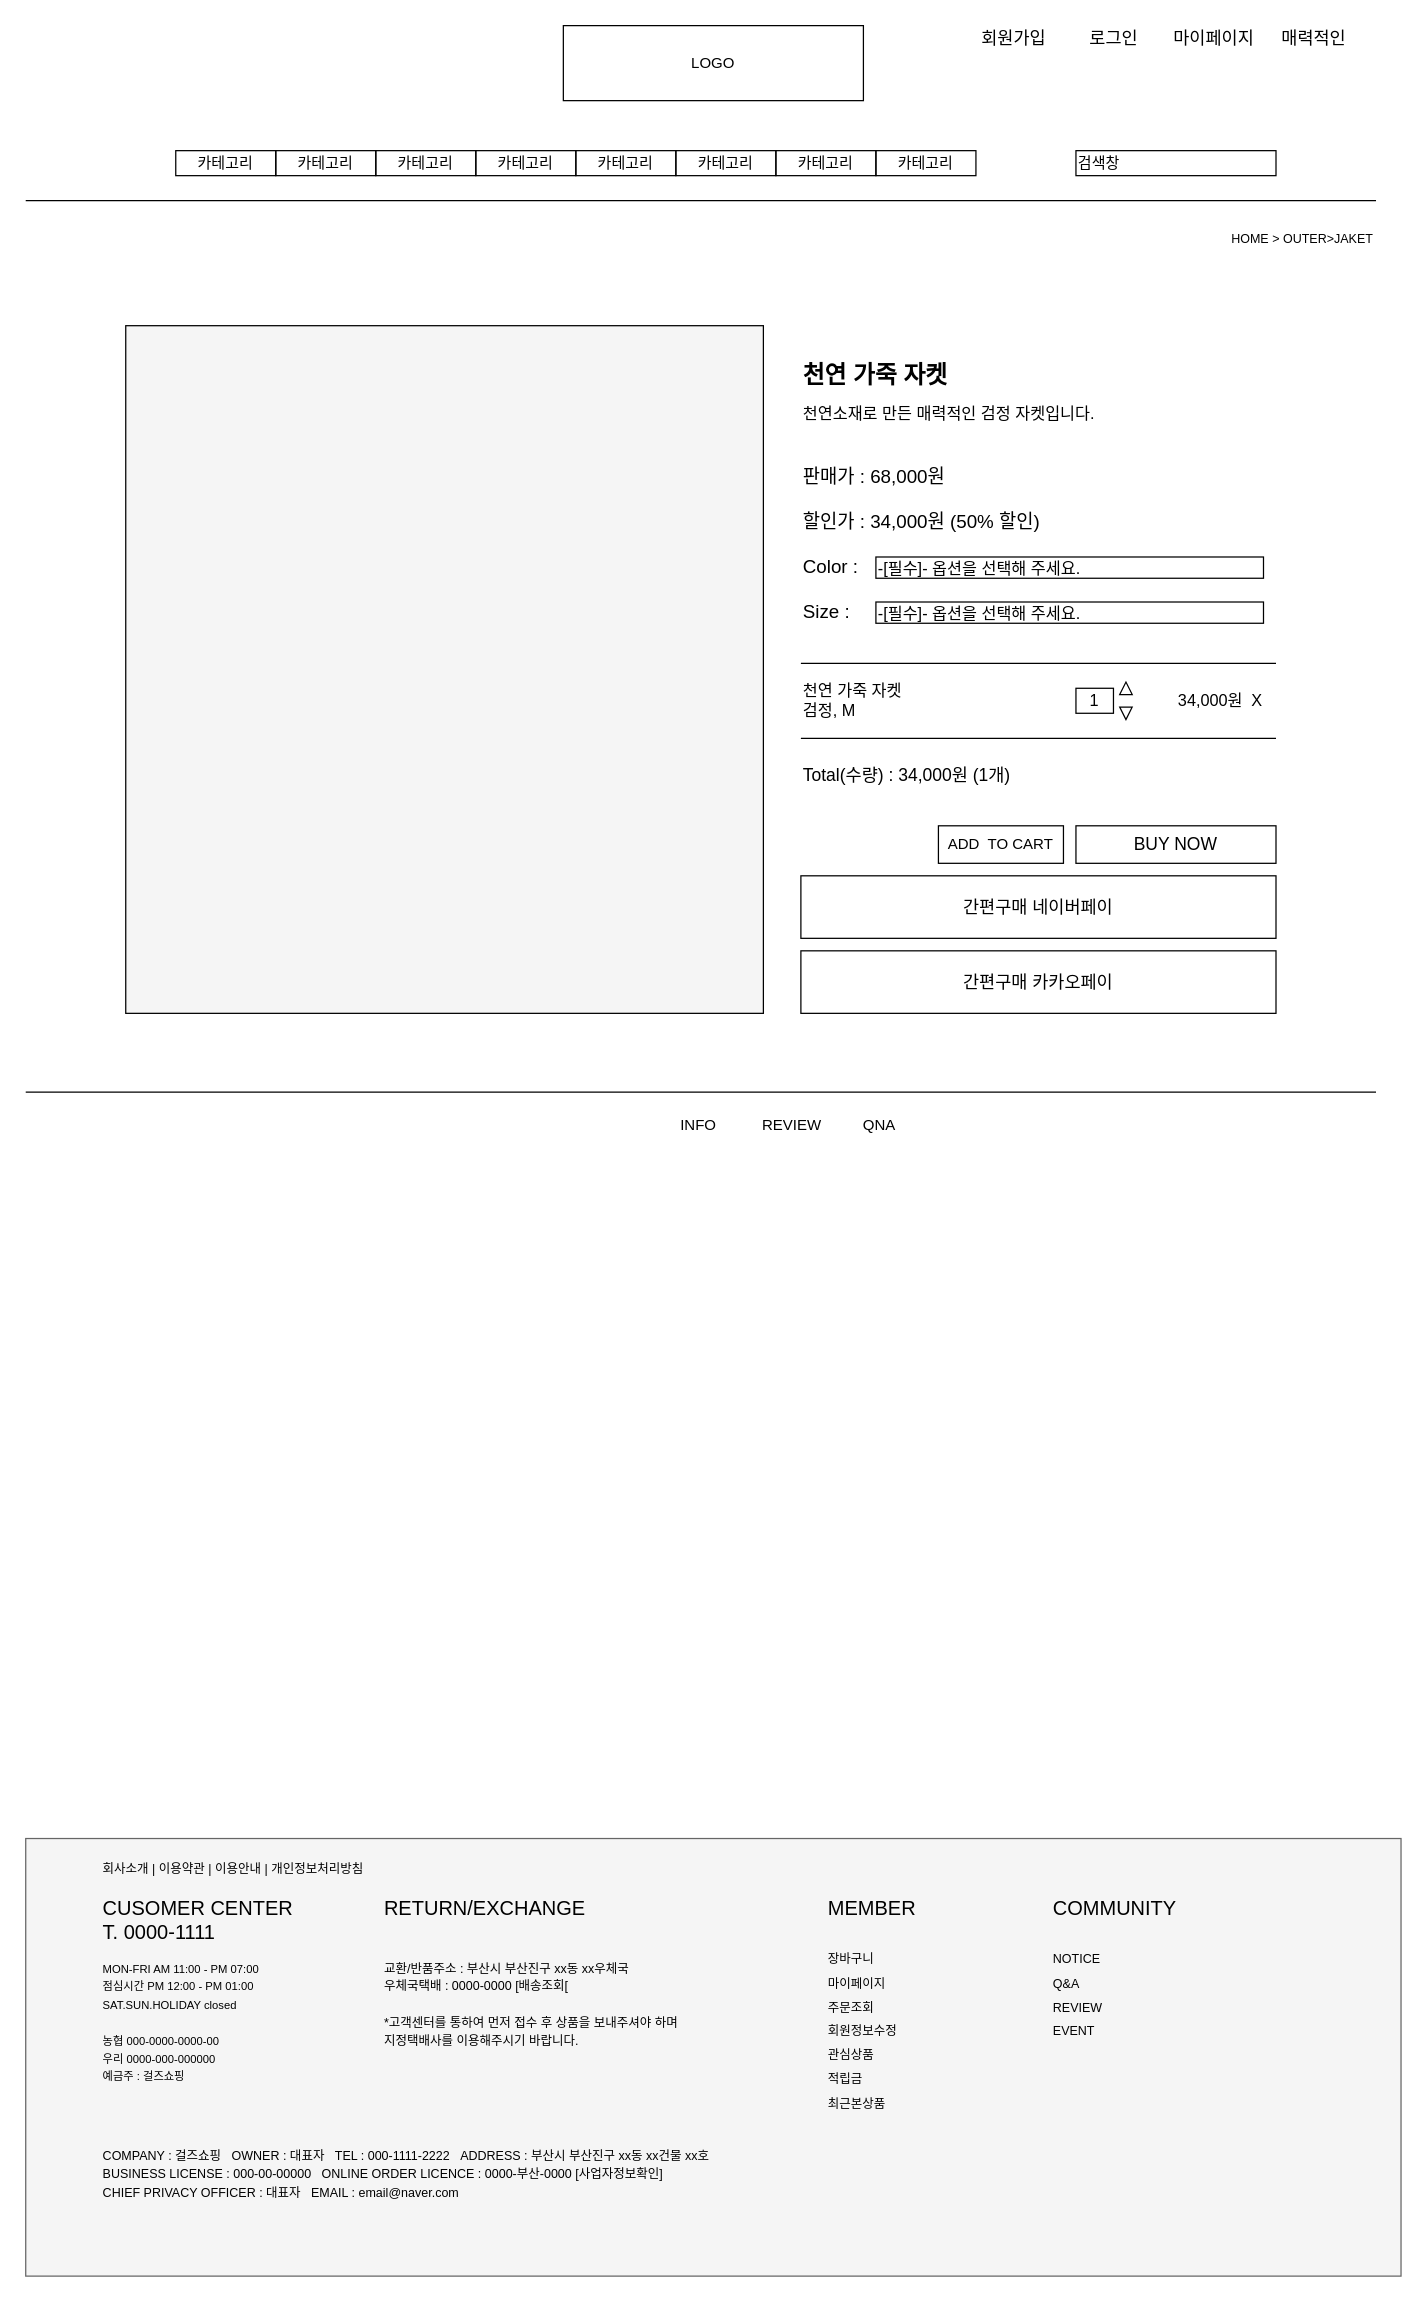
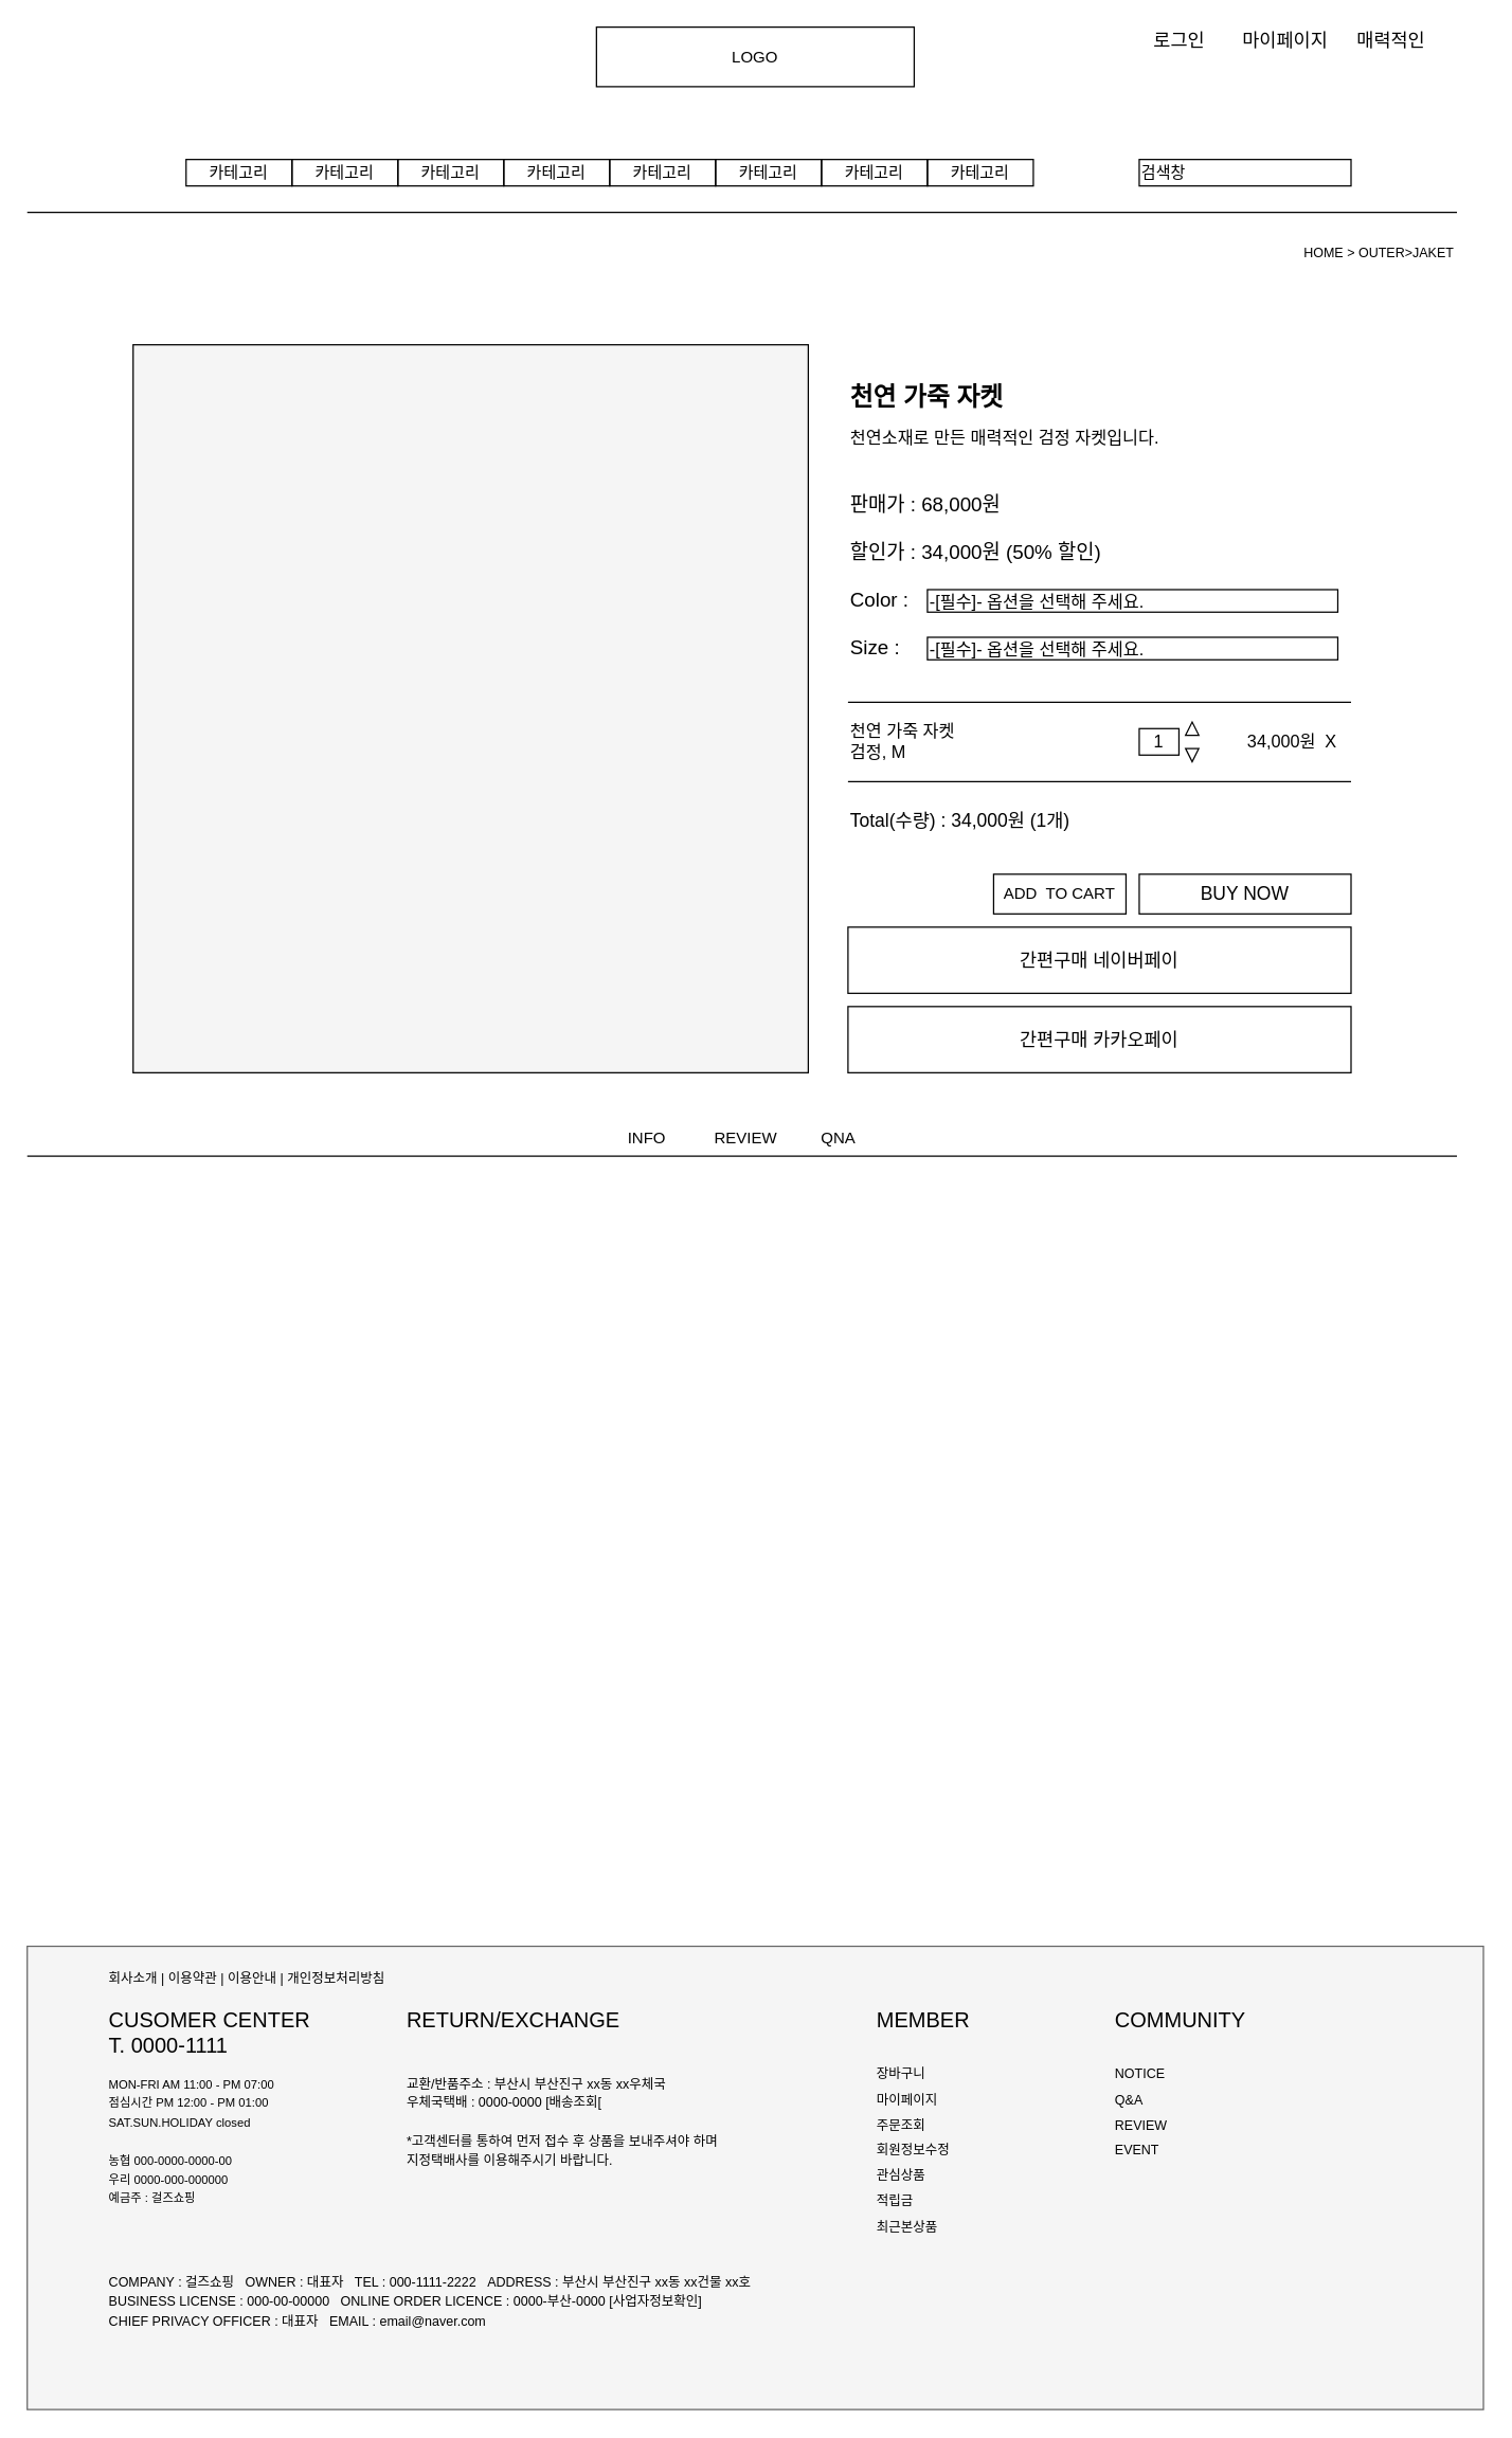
- <mxCell id="2" value="회원가입" style="text;html=1;points=[];align=center;verticalAlign=top;spacingTop=-4;fontSize=14;fontFamily=Verdana" parent="1" vertex="1"><mxGeometry x="780" y="20" width="60" height="20" as="geometry" /></mxCell>
- <mxCell id="6" value="LOGO" style="rounded=0;whiteSpace=wrap;html=1;" parent="1" vertex="1"><mxGeometry x="450" y="20" width="240" height="60" as="geometry" /></mxCell>
+ <mxCell id="6" value="LOGO" style="rounded=0;whiteSpace=wrap;html=1;" parent="1" vertex="1"><mxGeometry x="450" y="20" width="240" height="45" as="geometry" /></mxCell>
- <mxCell id="46" value="INFO&lt;span style=&quot;&quot;&gt;&amp;nbsp; &amp;nbsp; &amp;nbsp; &amp;nbsp; &amp;nbsp; &amp;nbsp;&lt;/span&gt;REVIEW&amp;nbsp; &amp;nbsp; &amp;nbsp; &amp;nbsp; &amp;nbsp;&amp;nbsp;QNA" style="rounded=0;whiteSpace=wrap;html=1;shadow=0;glass=0;sketch=0;fontSize=12;fillColor=none;strokeColor=none;" vertex="1" parent="1"><mxGeometry x="170" y="870" width="920" height="60" as="geometry" /></mxCell>
+ <mxCell id="46" value="INFO&lt;span style=&quot;&quot;&gt;&amp;nbsp; &amp;nbsp; &amp;nbsp; &amp;nbsp; &amp;nbsp; &amp;nbsp;&lt;/span&gt;REVIEW&amp;nbsp; &amp;nbsp; &amp;nbsp; &amp;nbsp; &amp;nbsp;&amp;nbsp;QNA" style="rounded=0;whiteSpace=wrap;html=1;shadow=0;glass=0;sketch=0;fontSize=12;fillColor=none;strokeColor=none;" vertex="1" parent="1"><mxGeometry x="100" y="830" width="920" height="60" as="geometry" /></mxCell>
